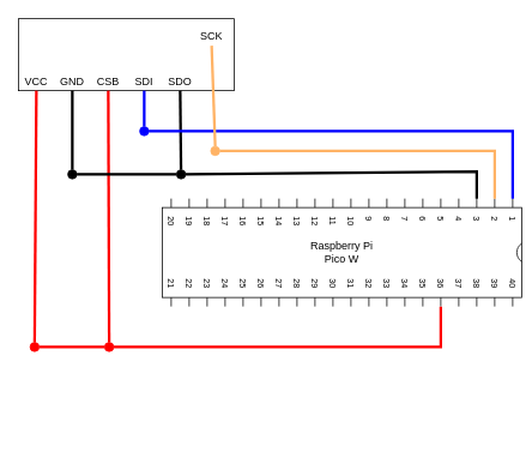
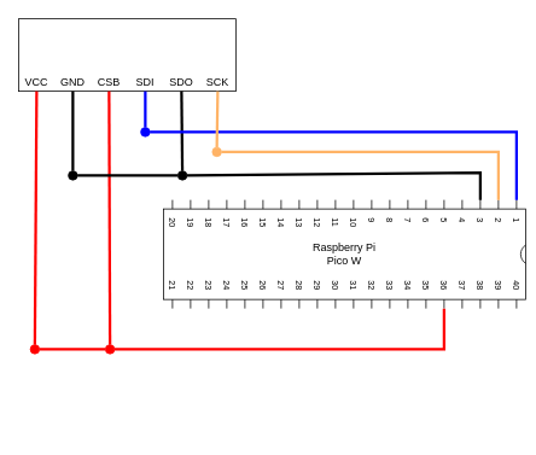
- <mxCell id="8" value="SCK" style="text;html=1;strokeColor=none;fillColor=none;align=center;verticalAlign=middle;whiteSpace=wrap;rounded=0;" parent="3" vertex="1"><mxGeometry x="195" y="10" width="40" height="20" as="geometry" /></mxCell>
+ <mxCell id="8" value="SCK" style="text;html=1;strokeColor=none;fillColor=none;align=center;verticalAlign=middle;whiteSpace=wrap;rounded=0;" parent="3" vertex="1"><mxGeometry x="200" y="60" width="40" height="20" as="geometry" /></mxCell>
